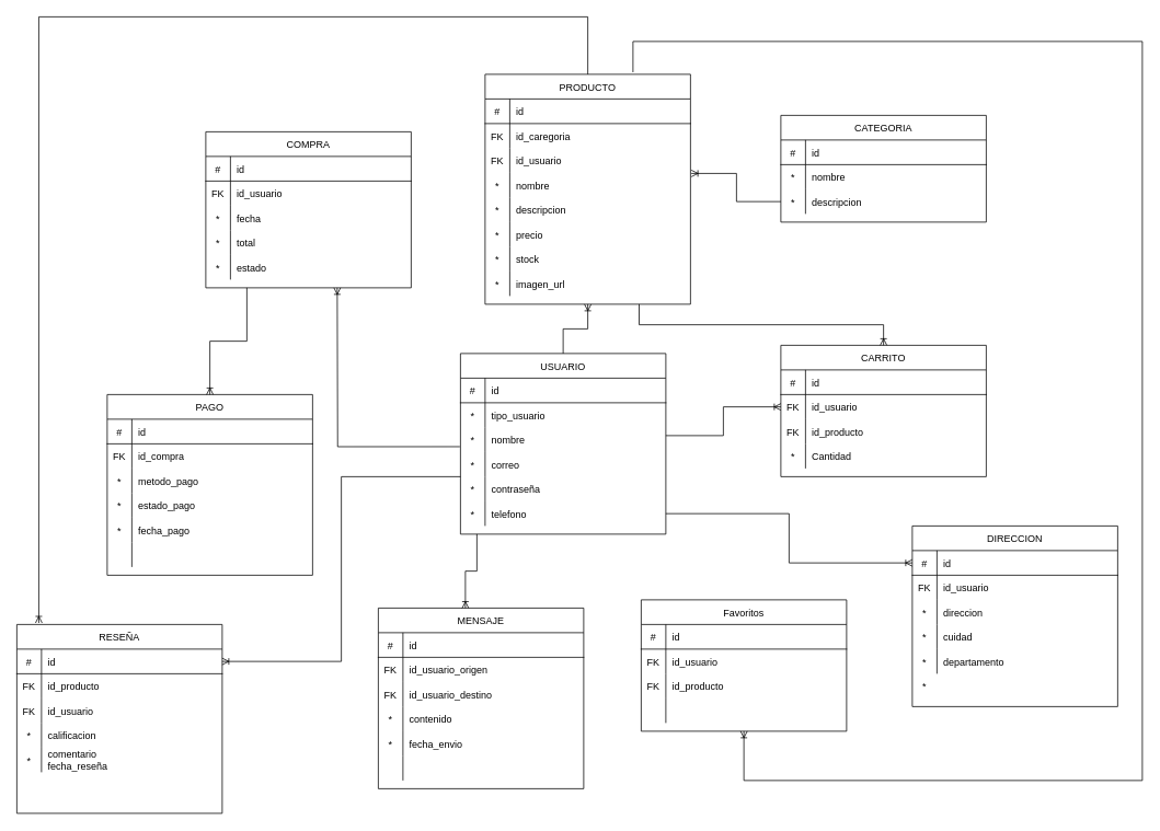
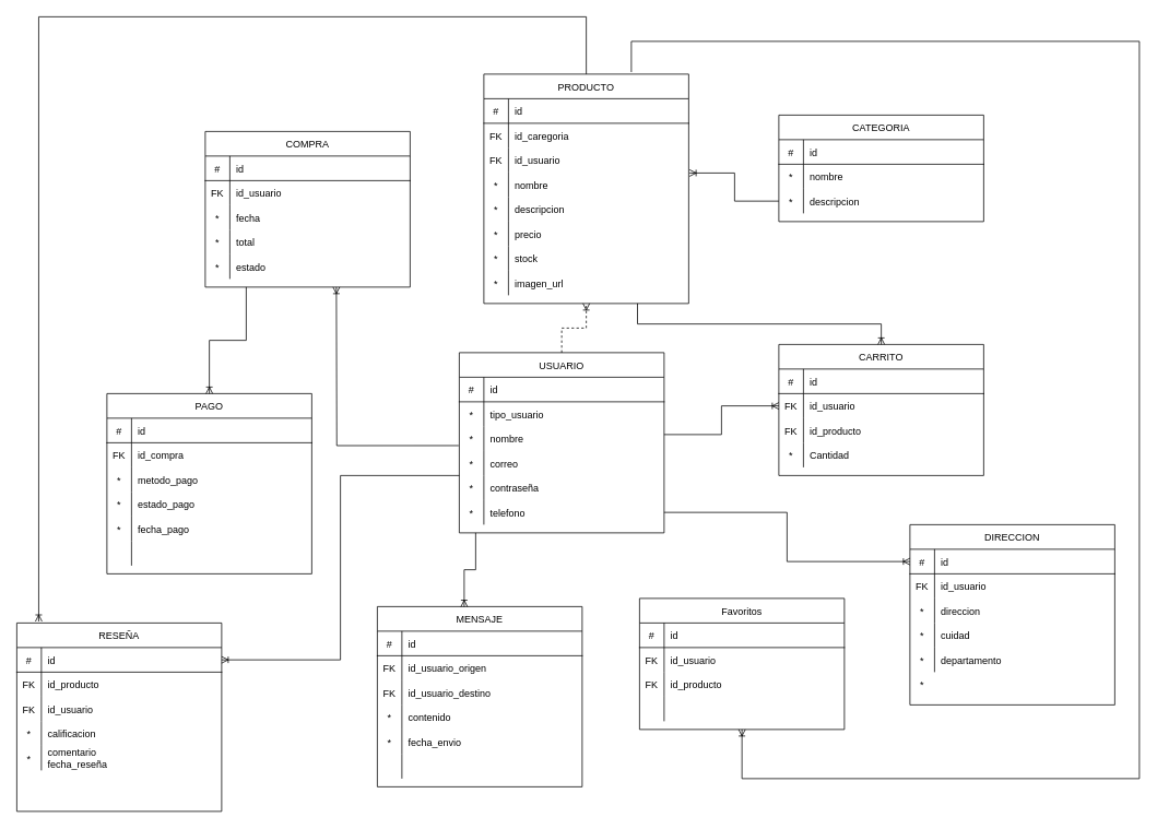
- <mxCell id="170" value="" style="edgeStyle=orthogonalEdgeStyle;fontSize=12;html=1;endArrow=ERoneToMany;rounded=0;exitX=0.5;exitY=0;exitDx=0;exitDy=0;entryX=0.5;entryY=1;entryDx=0;entryDy=0;" edge="1" parent="1" source="82" target="28"><mxGeometry width="100" height="100" relative="1" as="geometry"><mxPoint x="680" y="400" as="sourcePoint" /><mxPoint x="780" y="300" as="targetPoint" /></mxGeometry></mxCell>
+ <mxCell id="170" value="" style="edgeStyle=orthogonalEdgeStyle;fontSize=12;html=1;endArrow=ERoneToMany;rounded=0;exitX=0.5;exitY=0;exitDx=0;exitDy=0;entryX=0.5;entryY=1;entryDx=0;entryDy=0;dashed=1;" edge="1" parent="1" source="82" target="28"><mxGeometry width="100" height="100" relative="1" as="geometry"><mxPoint x="680" y="400" as="sourcePoint" /><mxPoint x="780" y="300" as="targetPoint" /></mxGeometry></mxCell>
